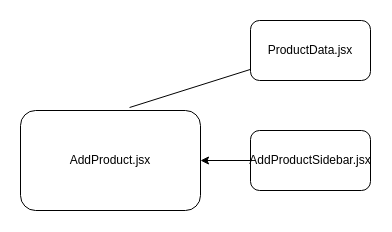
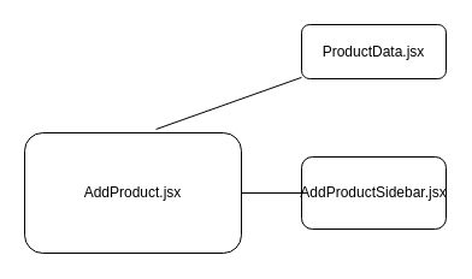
- <mxCell id="6" value="ProductData.jsx" style="rounded=1;whiteSpace=wrap;html=1;" vertex="1" parent="1"><mxGeometry x="250" y="20" width="120" height="60" as="geometry" /></mxCell>
+ <mxCell id="6" value="ProductData.jsx" style="rounded=1;whiteSpace=wrap;html=1;" vertex="1" parent="1"><mxGeometry x="250" y="20" width="120" height="45" as="geometry" /></mxCell>
- <mxCell id="3" value="" style="edgeStyle=none;html=1;" edge="1" parent="1" source="4" target="2"><mxGeometry relative="1" as="geometry" /></mxCell>
+ <mxCell id="3" value="" style="edgeStyle=none;html=1;endArrow=none;" edge="1" parent="1" source="4" target="2"><mxGeometry relative="1" as="geometry" /></mxCell>
